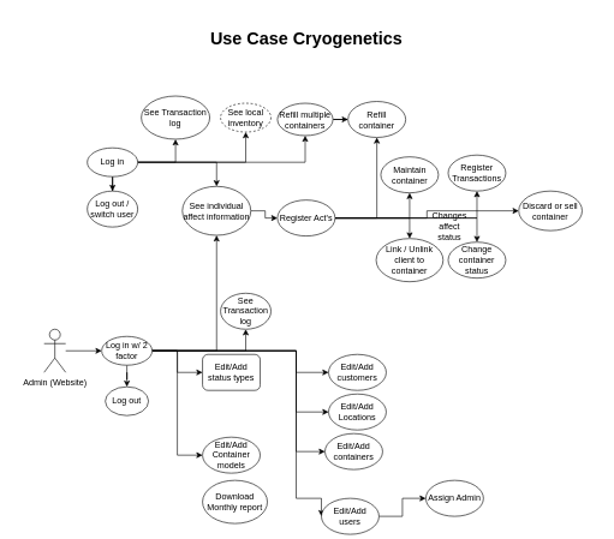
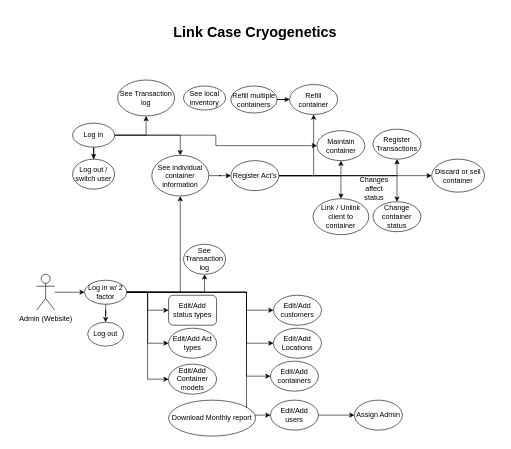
- <mxCell id="43" value="&lt;h1&gt;&lt;b&gt;Use Case Cryogenetics&lt;/b&gt;&lt;/h1&gt;" style="text;html=1;strokeColor=none;fillColor=none;align=center;verticalAlign=middle;whiteSpace=wrap;rounded=0;" parent="1" vertex="1"><mxGeometry x="20" y="20" width="809" height="65" as="geometry" /></mxCell>
+ <mxCell id="43" value="&lt;h1&gt;&lt;b&gt;Link Case Cryogenetics&lt;/b&gt;&lt;/h1&gt;" style="text;html=1;strokeColor=none;fillColor=none;align=center;verticalAlign=middle;whiteSpace=wrap;rounded=0;" parent="1" vertex="1"><mxGeometry x="20" y="20" width="809" height="65" as="geometry" /></mxCell>
- <mxCell id="8" value="See local inventory" style="ellipse;whiteSpace=wrap;html=1;rounded=0;dashed=1;" parent="1" vertex="1"><mxGeometry x="305" y="143" width="70" height="40" as="geometry" /></mxCell>
+ <mxCell id="8" value="See local inventory" style="ellipse;whiteSpace=wrap;html=1;rounded=0;" parent="1" vertex="1"><mxGeometry x="305" y="143" width="70" height="40" as="geometry" /></mxCell>
- <mxCell id="5" style="edgeStyle=orthogonalEdgeStyle;rounded=0;orthogonalLoop=1;jettySize=auto;html=1;entryX=0.5;entryY=1;entryDx=0;entryDy=0;" edge="1" parent="1" source="7" target="51"><mxGeometry relative="1" as="geometry" /></mxCell>
- <mxCell id="6" style="edgeStyle=orthogonalEdgeStyle;rounded=0;orthogonalLoop=1;jettySize=auto;html=1;entryX=0.5;entryY=1;entryDx=0;entryDy=0;" edge="1" parent="1" source="7" target="8"><mxGeometry relative="1" as="geometry" /></mxCell>
+ <mxCell id="6" style="edgeStyle=orthogonalEdgeStyle;rounded=0;orthogonalLoop=1;jettySize=auto;html=1;" edge="1" parent="1" source="7" target="46"><mxGeometry relative="1" as="geometry" /></mxCell>
- <mxCell id="49" value="See individual affect information" style="ellipse;whiteSpace=wrap;html=1;rounded=0;" vertex="1" parent="1"><mxGeometry x="252" y="258.5" width="95" height="68" as="geometry" /></mxCell>
+ <mxCell id="49" value="See individual container information" style="ellipse;whiteSpace=wrap;html=1;rounded=0;" vertex="1" parent="1"><mxGeometry x="252" y="258.5" width="95" height="68" as="geometry" /></mxCell>
- <mxCell id="15" value="Register Act's" style="ellipse;whiteSpace=wrap;html=1;rounded=0;" parent="1" vertex="1"><mxGeometry x="384" y="277.5" width="80" height="50" as="geometry" /></mxCell>
+ <mxCell id="15" value="Register Act's" style="ellipse;whiteSpace=wrap;html=1;rounded=0;" parent="1" vertex="1"><mxGeometry x="384" y="267.5" width="80" height="50" as="geometry" /></mxCell>
+ <mxCell id="19" style="edgeStyle=orthogonalEdgeStyle;rounded=0;orthogonalLoop=1;jettySize=auto;html=1;entryX=0;entryY=0.5;entryDx=0;entryDy=0;" parent="1" source="28" target="33" edge="1"><mxGeometry relative="1" as="geometry" /></mxCell>
+ <mxCell id="33" value="Edit/Add Act types" style="ellipse;whiteSpace=wrap;html=1;rounded=0;" parent="1" vertex="1"><mxGeometry x="280" y="547" width="80" height="50" as="geometry" /></mxCell>
- <mxCell id="35" value="Download Monthly report" style="ellipse;whiteSpace=wrap;html=1;rounded=0;" parent="1" vertex="1"><mxGeometry x="280" y="667" width="90" height="60" as="geometry" /></mxCell>
+ <mxCell id="35" value="Download Monthly report" style="ellipse;whiteSpace=wrap;html=1;rounded=0;" parent="1" vertex="1"><mxGeometry x="280" y="667" width="145" height="60" as="geometry" /></mxCell>
- <mxCell id="31" value="Edit/Add users" style="ellipse;whiteSpace=wrap;html=1;rounded=0;" parent="1" vertex="1"><mxGeometry x="445" y="692" width="80" height="50" as="geometry" /></mxCell>
+ <mxCell id="31" value="Edit/Add users" style="ellipse;whiteSpace=wrap;html=1;rounded=0;" parent="1" vertex="1"><mxGeometry x="450" y="667" width="80" height="50" as="geometry" /></mxCell>
